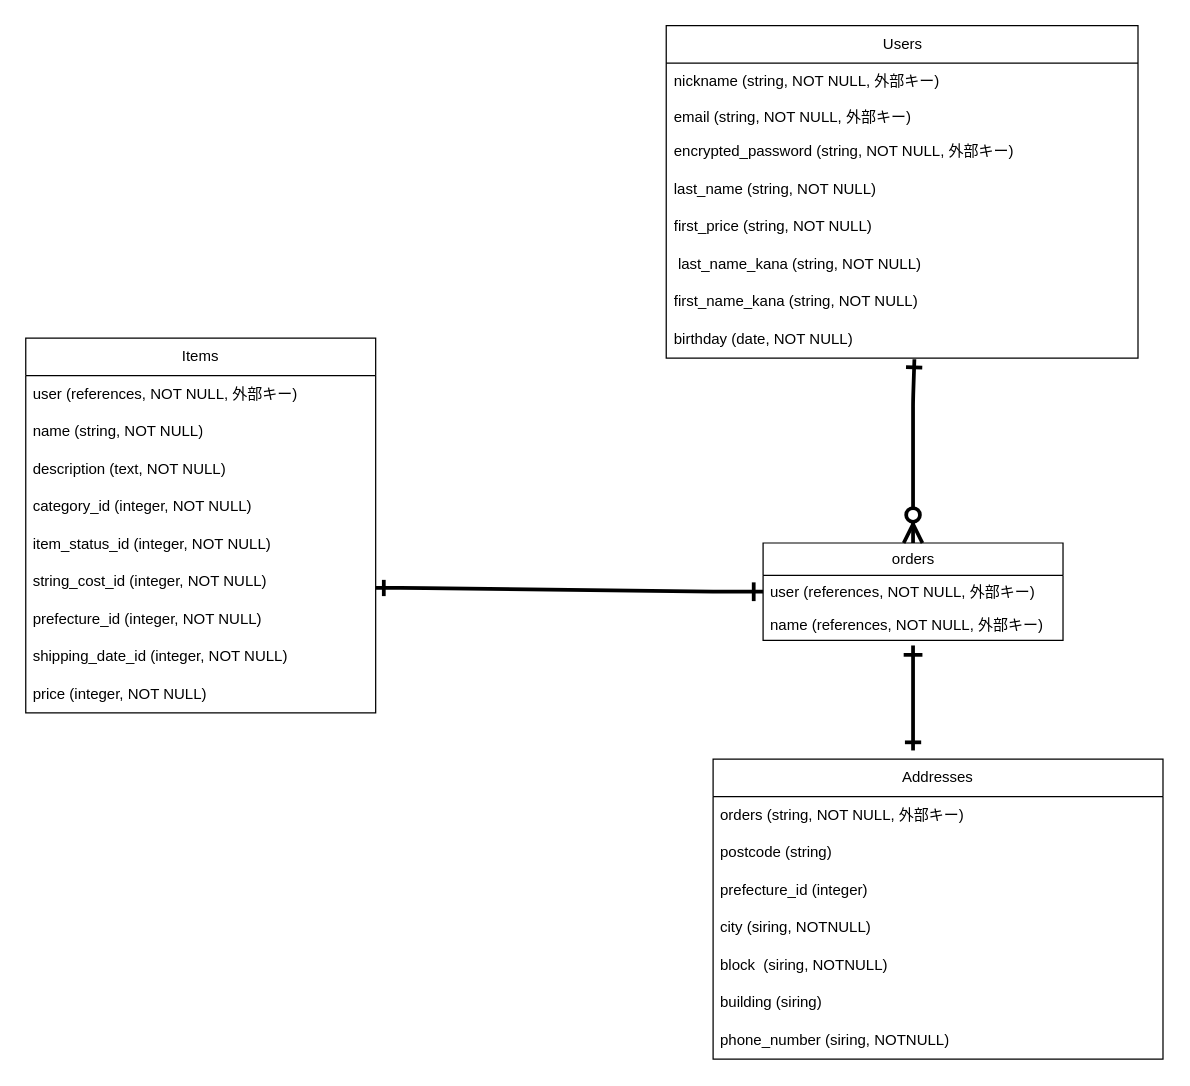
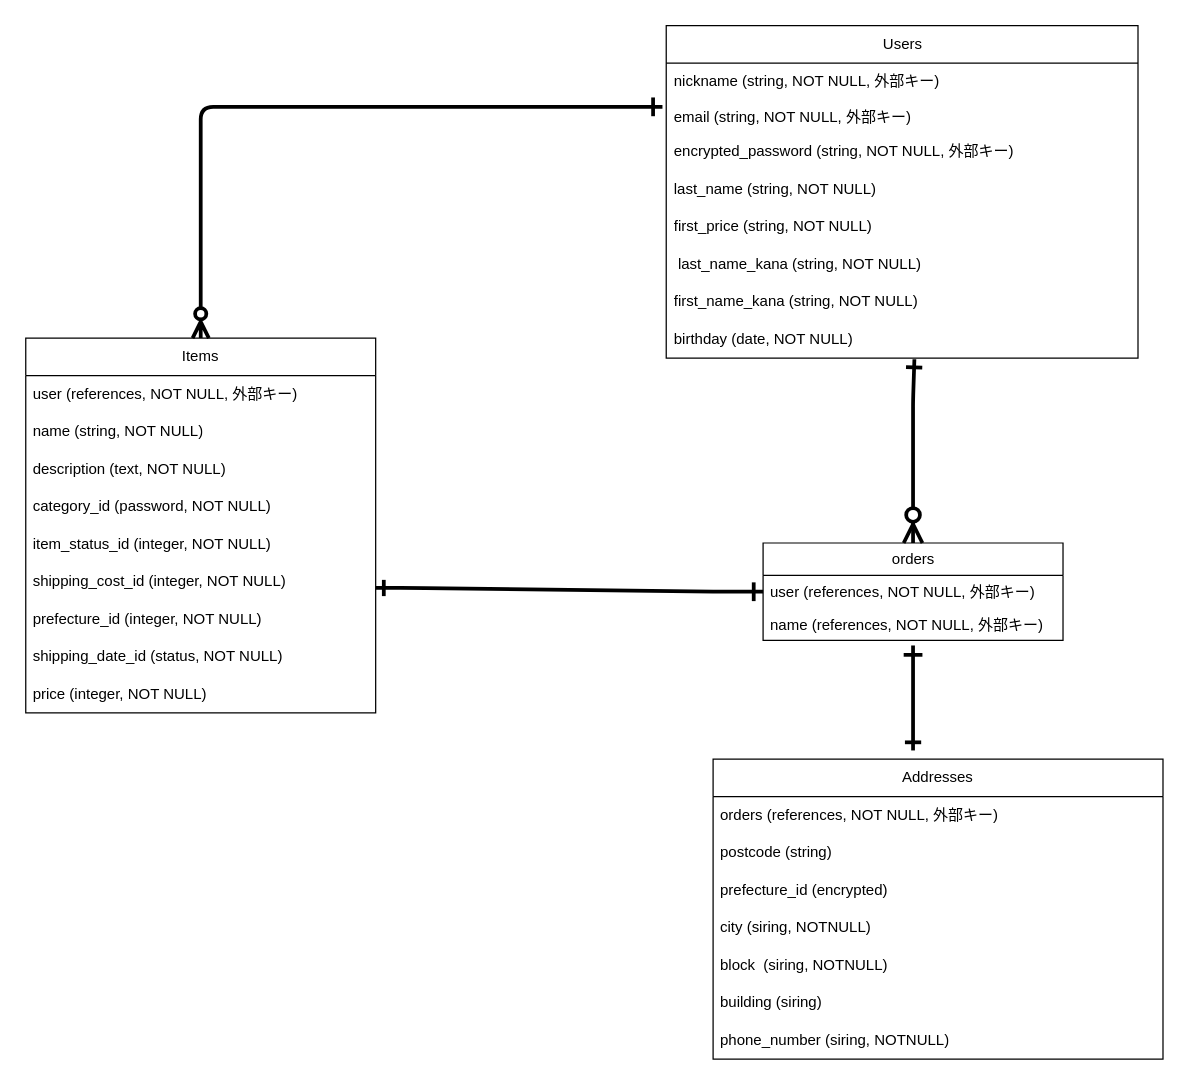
+ <mxCell id="33" value="" style="edgeStyle=orthogonalEdgeStyle;fontSize=12;html=1;endArrow=ERone;endFill=1;strokeWidth=3;startSize=9;endSize=11;targetPerimeterSpacing=0;exitX=0.5;exitY=0;exitDx=0;exitDy=0;entryX=-0.008;entryY=0.192;entryDx=0;entryDy=0;entryPerimeter=0;startArrow=ERzeroToMany;startFill=0;" edge="1" parent="1" source="11" target="4"><mxGeometry width="100" height="100" relative="1" as="geometry"><mxPoint x="230" y="200" as="sourcePoint" /><mxPoint x="520" y="100" as="targetPoint" /></mxGeometry></mxCell>
- <mxCell id="15" value="category_id (integer, NOT NULL)" style="text;strokeColor=none;fillColor=none;align=left;verticalAlign=middle;spacingLeft=4;spacingRight=4;overflow=hidden;points=[[0,0.5],[1,0.5]];portConstraint=eastwest;rotatable=0;whiteSpace=wrap;html=1;" vertex="1" parent="11"><mxGeometry y="120" width="280" height="30" as="geometry" /></mxCell>
+ <mxCell id="15" value="category_id (password, NOT NULL)" style="text;strokeColor=none;fillColor=none;align=left;verticalAlign=middle;spacingLeft=4;spacingRight=4;overflow=hidden;points=[[0,0.5],[1,0.5]];portConstraint=eastwest;rotatable=0;whiteSpace=wrap;html=1;" vertex="1" parent="11"><mxGeometry y="120" width="280" height="30" as="geometry" /></mxCell>
- <mxCell id="17" value="string_cost_id&amp;nbsp;(integer, NOT NULL)" style="text;strokeColor=none;fillColor=none;align=left;verticalAlign=middle;spacingLeft=4;spacingRight=4;overflow=hidden;points=[[0,0.5],[1,0.5]];portConstraint=eastwest;rotatable=0;whiteSpace=wrap;html=1;" vertex="1" parent="11"><mxGeometry y="180" width="280" height="30" as="geometry" /></mxCell>
+ <mxCell id="17" value="shipping_cost_id&amp;nbsp;(integer, NOT NULL)" style="text;strokeColor=none;fillColor=none;align=left;verticalAlign=middle;spacingLeft=4;spacingRight=4;overflow=hidden;points=[[0,0.5],[1,0.5]];portConstraint=eastwest;rotatable=0;whiteSpace=wrap;html=1;" vertex="1" parent="11"><mxGeometry y="180" width="280" height="30" as="geometry" /></mxCell>
- <mxCell id="19" value="shipping_date_id&amp;nbsp;(integer, NOT NULL)" style="text;strokeColor=none;fillColor=none;align=left;verticalAlign=middle;spacingLeft=4;spacingRight=4;overflow=hidden;points=[[0,0.5],[1,0.5]];portConstraint=eastwest;rotatable=0;whiteSpace=wrap;html=1;" vertex="1" parent="11"><mxGeometry y="240" width="280" height="30" as="geometry" /></mxCell>
+ <mxCell id="19" value="shipping_date_id&amp;nbsp;(status, NOT NULL)" style="text;strokeColor=none;fillColor=none;align=left;verticalAlign=middle;spacingLeft=4;spacingRight=4;overflow=hidden;points=[[0,0.5],[1,0.5]];portConstraint=eastwest;rotatable=0;whiteSpace=wrap;html=1;" vertex="1" parent="11"><mxGeometry y="240" width="280" height="30" as="geometry" /></mxCell>
- <mxCell id="25" value="orders (string, NOT NULL, 外部キー)" style="text;strokeColor=none;fillColor=none;align=left;verticalAlign=middle;spacingLeft=4;spacingRight=4;overflow=hidden;points=[[0,0.5],[1,0.5]];portConstraint=eastwest;rotatable=0;whiteSpace=wrap;html=1;" vertex="1" parent="24"><mxGeometry y="30" width="360" height="30" as="geometry" /></mxCell>
+ <mxCell id="25" value="orders (references, NOT NULL, 外部キー)" style="text;strokeColor=none;fillColor=none;align=left;verticalAlign=middle;spacingLeft=4;spacingRight=4;overflow=hidden;points=[[0,0.5],[1,0.5]];portConstraint=eastwest;rotatable=0;whiteSpace=wrap;html=1;" vertex="1" parent="24"><mxGeometry y="30" width="360" height="30" as="geometry" /></mxCell>
- <mxCell id="27" value="prefecture_id (integer)" style="text;strokeColor=none;fillColor=none;align=left;verticalAlign=middle;spacingLeft=4;spacingRight=4;overflow=hidden;points=[[0,0.5],[1,0.5]];portConstraint=eastwest;rotatable=0;whiteSpace=wrap;html=1;" vertex="1" parent="24"><mxGeometry y="90" width="360" height="30" as="geometry" /></mxCell>
+ <mxCell id="27" value="prefecture_id (encrypted)" style="text;strokeColor=none;fillColor=none;align=left;verticalAlign=middle;spacingLeft=4;spacingRight=4;overflow=hidden;points=[[0,0.5],[1,0.5]];portConstraint=eastwest;rotatable=0;whiteSpace=wrap;html=1;" vertex="1" parent="24"><mxGeometry y="90" width="360" height="30" as="geometry" /></mxCell>
